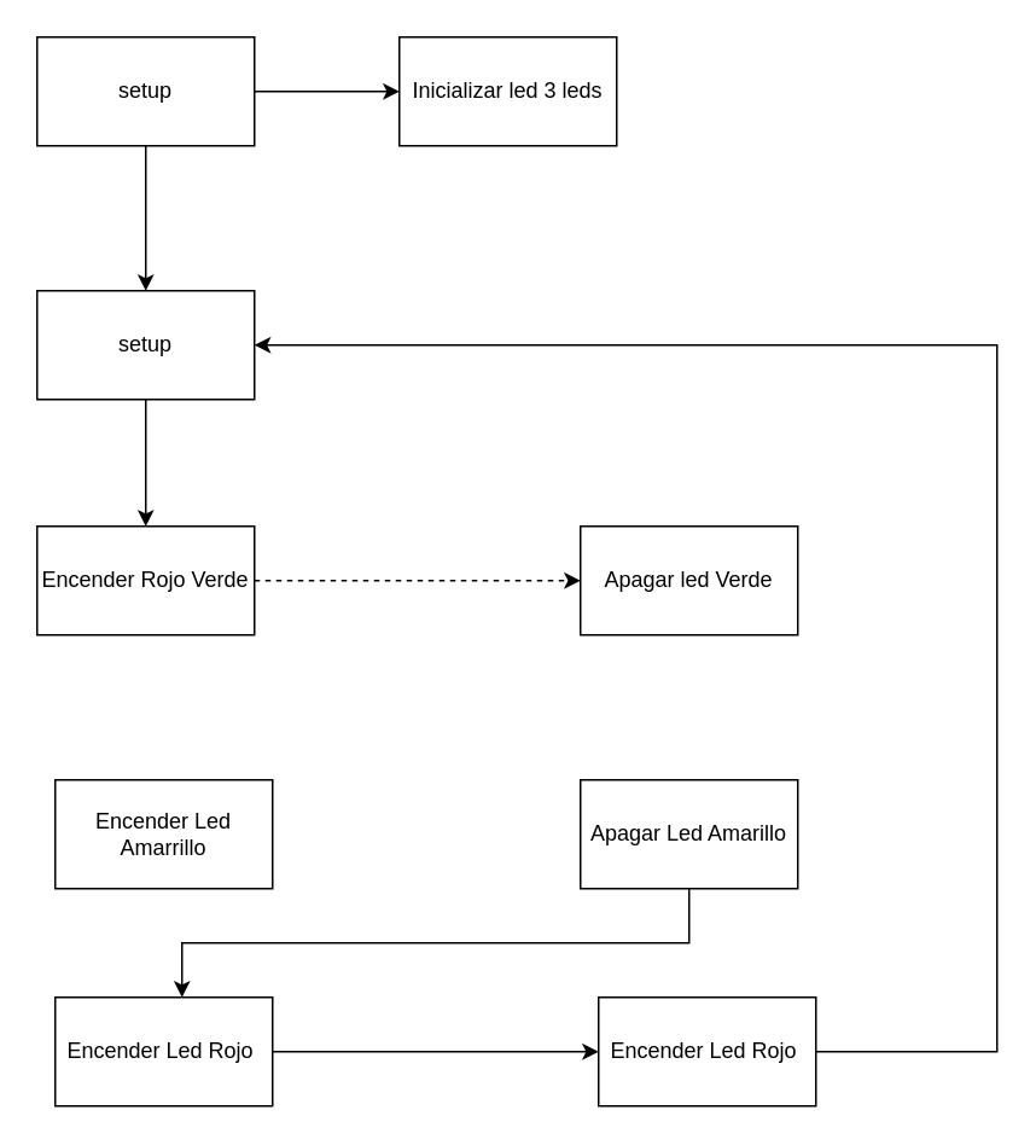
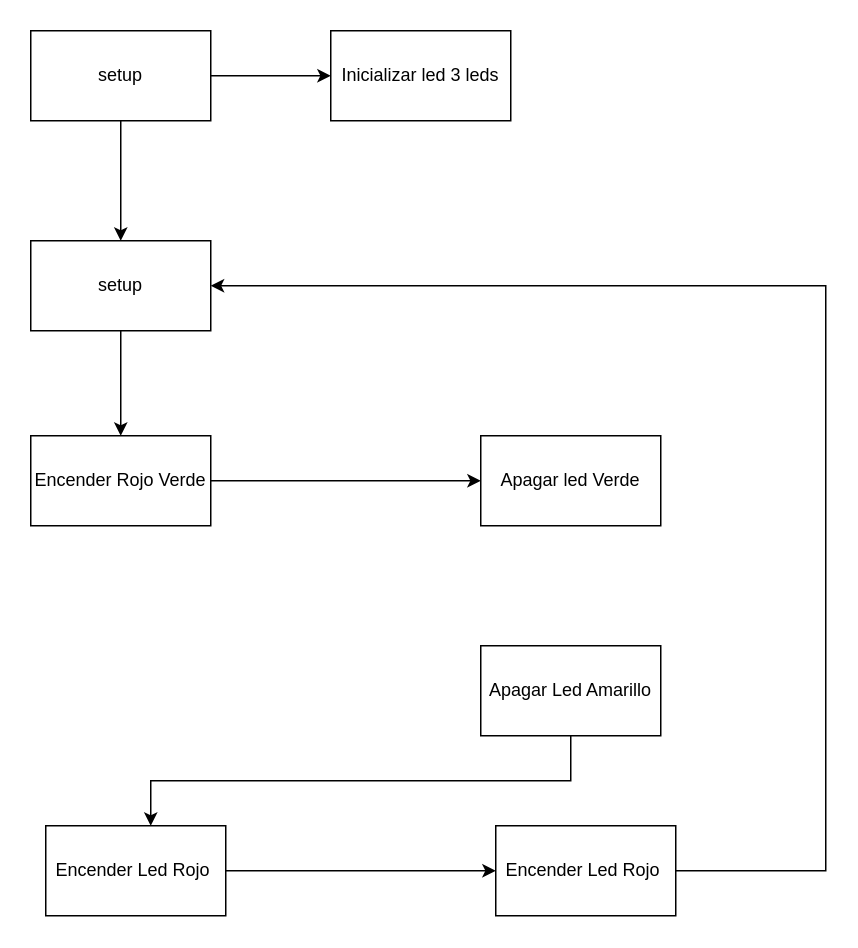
- <mxCell id="8" value="" style="edgeStyle=orthogonalEdgeStyle;rounded=0;orthogonalLoop=1;jettySize=auto;html=1;dashed=1;" edge="1" parent="1" source="9" target="10"><mxGeometry relative="1" as="geometry" /></mxCell>
+ <mxCell id="8" value="" style="edgeStyle=orthogonalEdgeStyle;rounded=0;orthogonalLoop=1;jettySize=auto;html=1;" edge="1" parent="1" source="9" target="10"><mxGeometry relative="1" as="geometry" /></mxCell>
- <mxCell id="11" value="Encender Led Amarrillo" style="rounded=0;whiteSpace=wrap;html=1;" vertex="1" parent="1"><mxGeometry x="30" y="430" width="120" height="60" as="geometry" /></mxCell>
